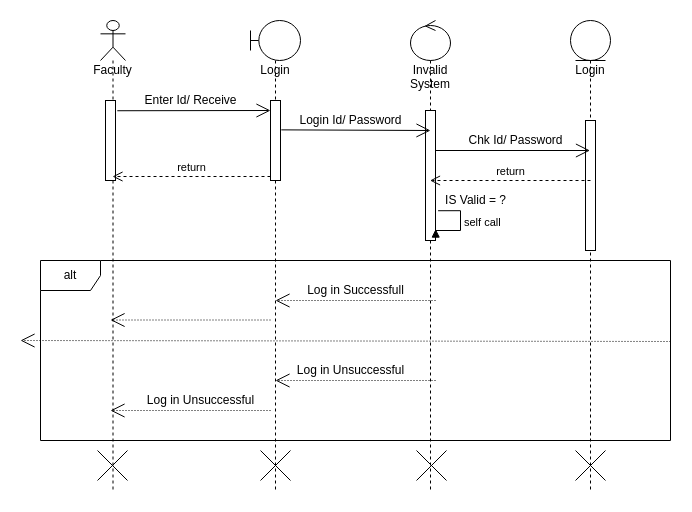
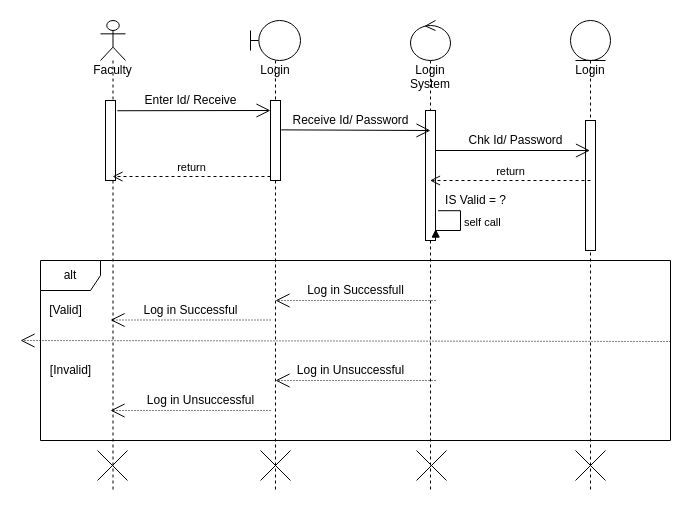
- <mxCell id="10" value="Invalid System" style="shape=umlLifeline;participant=umlControl;perimeter=lifelinePerimeter;whiteSpace=wrap;html=1;container=1;collapsible=0;recursiveResize=0;verticalAlign=top;spacingTop=36;outlineConnect=0;" vertex="1" parent="1"><mxGeometry x="410" y="20" width="40" height="470" as="geometry" /></mxCell>
+ <mxCell id="10" value="Login System" style="shape=umlLifeline;participant=umlControl;perimeter=lifelinePerimeter;whiteSpace=wrap;html=1;container=1;collapsible=0;recursiveResize=0;verticalAlign=top;spacingTop=36;outlineConnect=0;" vertex="1" parent="1"><mxGeometry x="410" y="20" width="40" height="470" as="geometry" /></mxCell>
- <mxCell id="18" value="Login Id/ Password" style="text;html=1;align=center;verticalAlign=middle;resizable=0;points=[];autosize=1;" vertex="1" parent="1"><mxGeometry x="285" y="110" width="130" height="20" as="geometry" /></mxCell>
+ <mxCell id="18" value="Receive Id/ Password" style="text;html=1;align=center;verticalAlign=middle;resizable=0;points=[];autosize=1;" vertex="1" parent="1"><mxGeometry x="285" y="110" width="130" height="20" as="geometry" /></mxCell>
+ <mxCell id="33" value="[Valid]" style="text;html=1;align=center;verticalAlign=middle;resizable=0;points=[];autosize=1;" vertex="1" parent="1"><mxGeometry x="40" y="300" width="50" height="20" as="geometry" /></mxCell>
+ <mxCell id="27" value="Log in Successful" style="text;html=1;align=center;verticalAlign=middle;resizable=0;points=[];autosize=1;" vertex="1" parent="1"><mxGeometry x="135" y="300" width="110" height="20" as="geometry" /></mxCell>
+ <mxCell id="34" value="[Invalid]" style="text;html=1;align=center;verticalAlign=middle;resizable=0;points=[];autosize=1;" vertex="1" parent="1"><mxGeometry x="40" y="360" width="60" height="20" as="geometry" /></mxCell>
